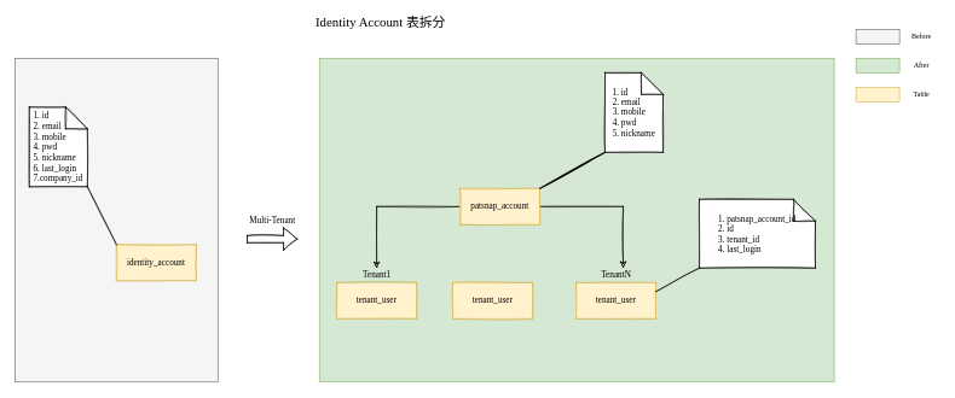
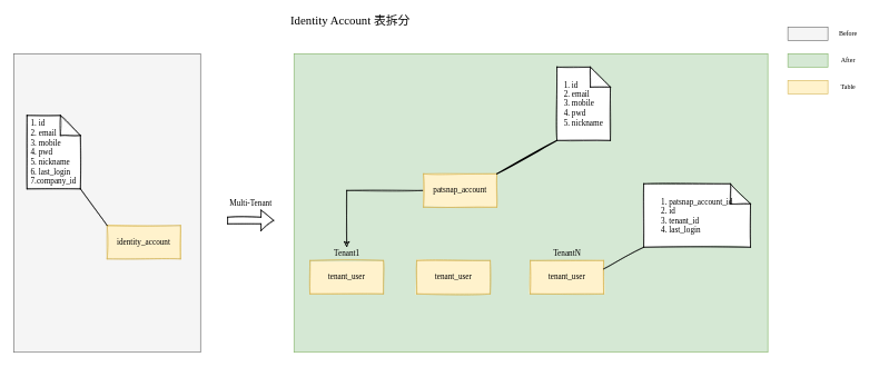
- <mxCell id="17" value="&lt;div style=&quot;text-align: left;&quot;&gt;&lt;span style=&quot;background-color: initial;&quot;&gt;1. id&lt;/span&gt;&lt;/div&gt;&lt;div style=&quot;text-align: left;&quot;&gt;&lt;span style=&quot;background-color: initial;&quot;&gt;2. email&lt;/span&gt;&lt;/div&gt;&lt;div style=&quot;text-align: left;&quot;&gt;&lt;span style=&quot;background-color: initial;&quot;&gt;3. mobile&lt;/span&gt;&lt;/div&gt;&lt;div style=&quot;text-align: left;&quot;&gt;&lt;span style=&quot;background-color: initial;&quot;&gt;4. pwd&lt;/span&gt;&lt;/div&gt;&lt;div style=&quot;text-align: left;&quot;&gt;&lt;span style=&quot;background-color: initial;&quot;&gt;5. nickname&lt;/span&gt;&lt;/div&gt;&lt;div style=&quot;text-align: left;&quot;&gt;&lt;span style=&quot;background-color: initial;&quot;&gt;6. last_login&lt;/span&gt;&lt;/div&gt;&lt;div style=&quot;text-align: left;&quot;&gt;&lt;span style=&quot;background-color: initial;&quot;&gt;7.company_id&lt;/span&gt;&lt;/div&gt;" style="shape=note;whiteSpace=wrap;html=1;backgroundOutline=1;darkOpacity=0.05;sketch=1;fontFamily=Comic Sans MS;" vertex="1" parent="1"><mxGeometry x="40" y="147.5" width="80" height="110" as="geometry" /></mxCell>
+ <mxCell id="17" value="&lt;div style=&quot;text-align: left;&quot;&gt;&lt;span style=&quot;background-color: initial;&quot;&gt;1. id&lt;/span&gt;&lt;/div&gt;&lt;div style=&quot;text-align: left;&quot;&gt;&lt;span style=&quot;background-color: initial;&quot;&gt;2. email&lt;/span&gt;&lt;/div&gt;&lt;div style=&quot;text-align: left;&quot;&gt;&lt;span style=&quot;background-color: initial;&quot;&gt;3. mobile&lt;/span&gt;&lt;/div&gt;&lt;div style=&quot;text-align: left;&quot;&gt;&lt;span style=&quot;background-color: initial;&quot;&gt;4. pwd&lt;/span&gt;&lt;/div&gt;&lt;div style=&quot;text-align: left;&quot;&gt;&lt;span style=&quot;background-color: initial;&quot;&gt;5. nickname&lt;/span&gt;&lt;/div&gt;&lt;div style=&quot;text-align: left;&quot;&gt;&lt;span style=&quot;background-color: initial;&quot;&gt;6. last_login&lt;/span&gt;&lt;/div&gt;&lt;div style=&quot;text-align: left;&quot;&gt;&lt;span style=&quot;background-color: initial;&quot;&gt;7.company_id&lt;/span&gt;&lt;/div&gt;" style="shape=note;whiteSpace=wrap;html=1;backgroundOutline=1;darkOpacity=0.05;sketch=1;fontFamily=Comic Sans MS;" vertex="1" parent="1"><mxGeometry x="40" y="172.5" width="80" height="110" as="geometry" /></mxCell>
- <mxCell id="5" style="edgeStyle=orthogonalEdgeStyle;rounded=0;orthogonalLoop=1;jettySize=auto;html=1;entryX=0.667;entryY=-0.025;entryDx=0;entryDy=0;entryPerimeter=0;fontFamily=Comic Sans MS;sketch=1;" parent="1" source="6" target="11" edge="1"><mxGeometry relative="1" as="geometry" /></mxCell>
